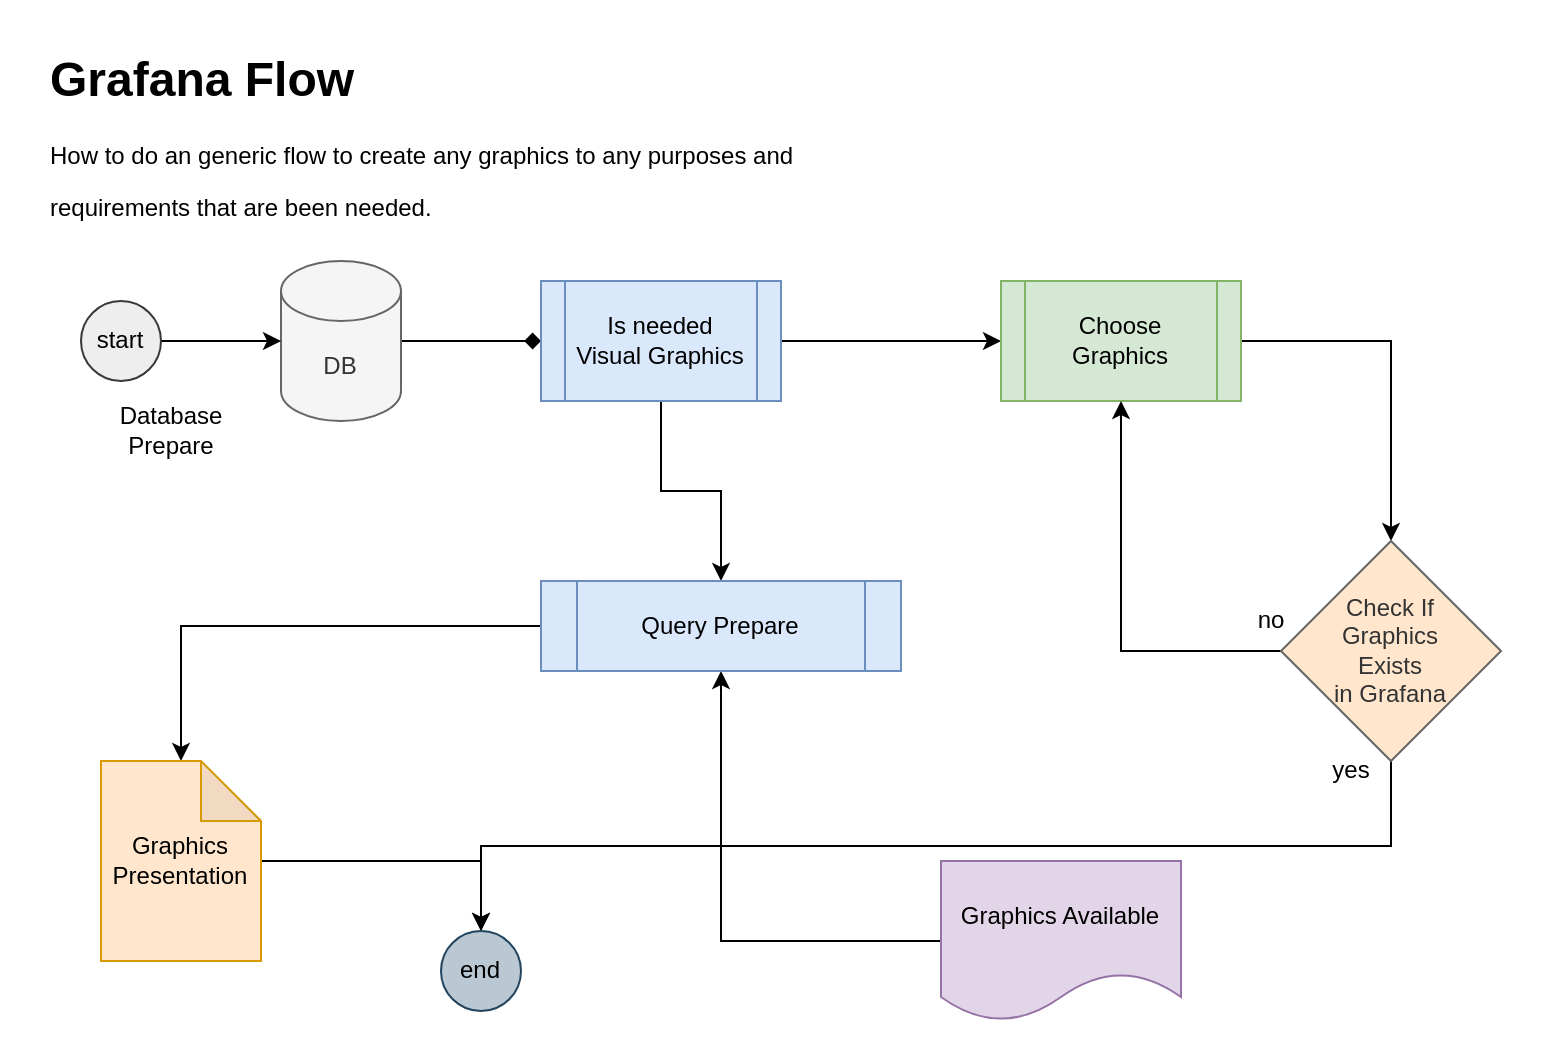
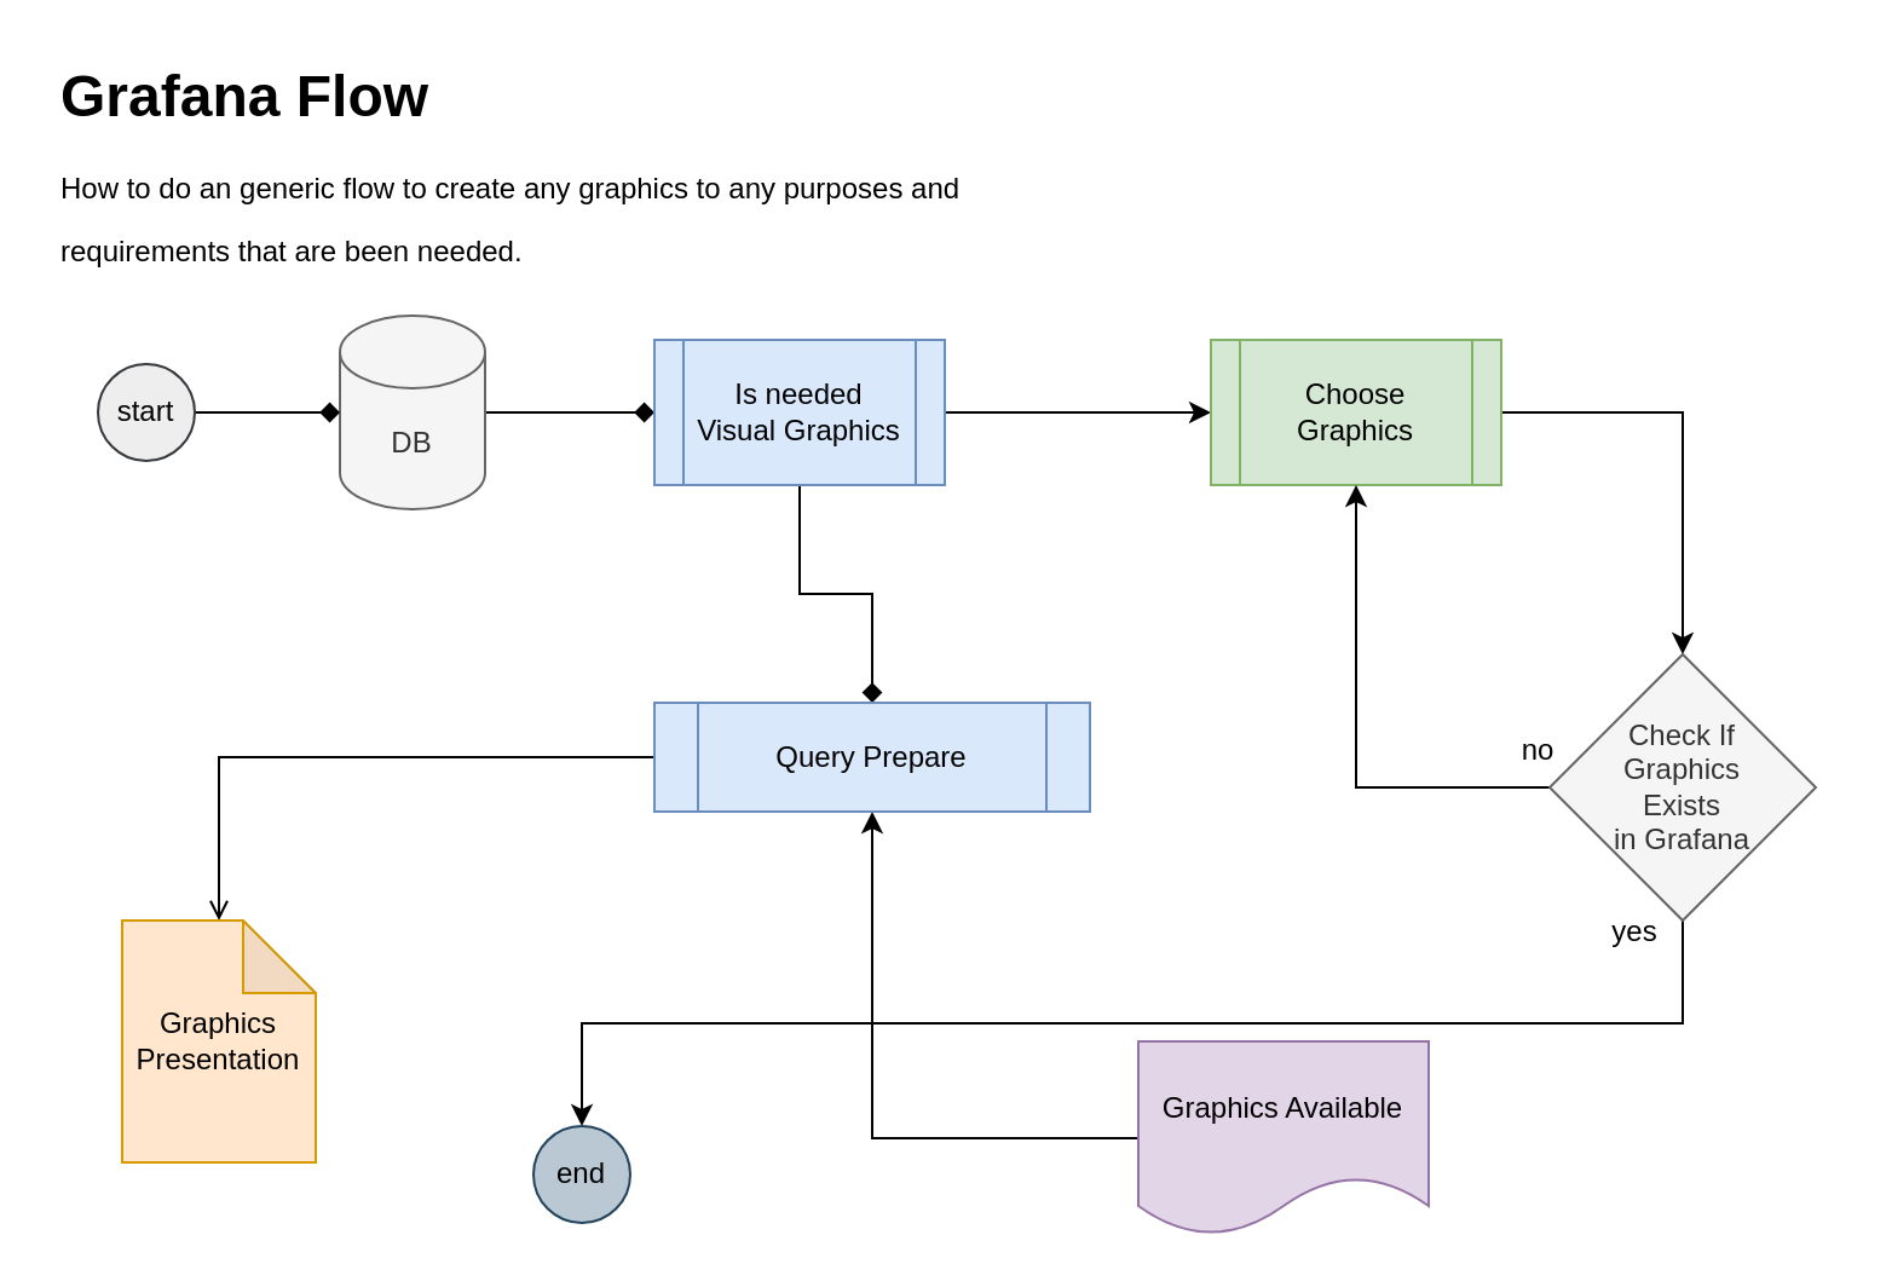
- <mxCell id="19" style="edgeStyle=orthogonalEdgeStyle;rounded=0;orthogonalLoop=1;jettySize=auto;html=1;entryX=0;entryY=0.5;entryDx=0;entryDy=0;entryPerimeter=0;" edge="1" parent="1" source="20" target="3"><mxGeometry relative="1" as="geometry" /></mxCell>
+ <mxCell id="19" style="edgeStyle=orthogonalEdgeStyle;rounded=0;orthogonalLoop=1;jettySize=auto;html=1;entryX=0;entryY=0.5;entryDx=0;entryDy=0;entryPerimeter=0;endArrow=diamond;" edge="1" parent="1" source="20" target="3"><mxGeometry relative="1" as="geometry" /></mxCell>
- <mxCell id="4" value="&lt;div&gt;Database&lt;/div&gt;&lt;div&gt;Prepare&lt;/div&gt;" style="text;html=1;align=center;verticalAlign=middle;resizable=0;points=[];autosize=1;strokeColor=none;fillColor=none;" vertex="1" parent="1"><mxGeometry x="50" y="200" width="70" height="30" as="geometry" /></mxCell>
- <mxCell id="6" style="edgeStyle=orthogonalEdgeStyle;rounded=0;orthogonalLoop=1;jettySize=auto;html=1;" edge="1" parent="1" source="7" target="16"><mxGeometry relative="1" as="geometry" /></mxCell>
+ <mxCell id="6" style="edgeStyle=orthogonalEdgeStyle;rounded=0;orthogonalLoop=1;jettySize=auto;html=1;endArrow=diamond;" edge="1" parent="1" source="7" target="16"><mxGeometry relative="1" as="geometry" /></mxCell>
- <mxCell id="12" value="&lt;div&gt;Check If&lt;/div&gt;&lt;div&gt;Graphics&lt;/div&gt;&lt;div&gt;Exists &lt;br&gt;&lt;/div&gt;&lt;div&gt;in Grafana&lt;br&gt;&lt;/div&gt;" style="rhombus;whiteSpace=wrap;html=1;fillColor=#ffe6cc;fontColor=#333333;strokeColor=#666666;" vertex="1" parent="1"><mxGeometry x="640" y="270" width="110" height="110" as="geometry" /></mxCell>
+ <mxCell id="12" value="&lt;div&gt;Check If&lt;/div&gt;&lt;div&gt;Graphics&lt;/div&gt;&lt;div&gt;Exists &lt;br&gt;&lt;/div&gt;&lt;div&gt;in Grafana&lt;br&gt;&lt;/div&gt;" style="rhombus;whiteSpace=wrap;html=1;fillColor=#f5f5f5;fontColor=#333333;strokeColor=#666666;" vertex="1" parent="1"><mxGeometry x="640" y="270" width="110" height="110" as="geometry" /></mxCell>
- <mxCell id="15" style="edgeStyle=orthogonalEdgeStyle;rounded=0;orthogonalLoop=1;jettySize=auto;html=1;" edge="1" parent="1" source="16" target="18"><mxGeometry relative="1" as="geometry" /></mxCell>
+ <mxCell id="15" style="edgeStyle=orthogonalEdgeStyle;rounded=0;orthogonalLoop=1;jettySize=auto;html=1;endArrow=open;" edge="1" parent="1" source="16" target="18"><mxGeometry relative="1" as="geometry" /></mxCell>
- <mxCell id="17" style="edgeStyle=orthogonalEdgeStyle;rounded=0;orthogonalLoop=1;jettySize=auto;html=1;entryX=0.5;entryY=0;entryDx=0;entryDy=0;" edge="1" parent="1" source="18" target="24"><mxGeometry relative="1" as="geometry" /></mxCell>
